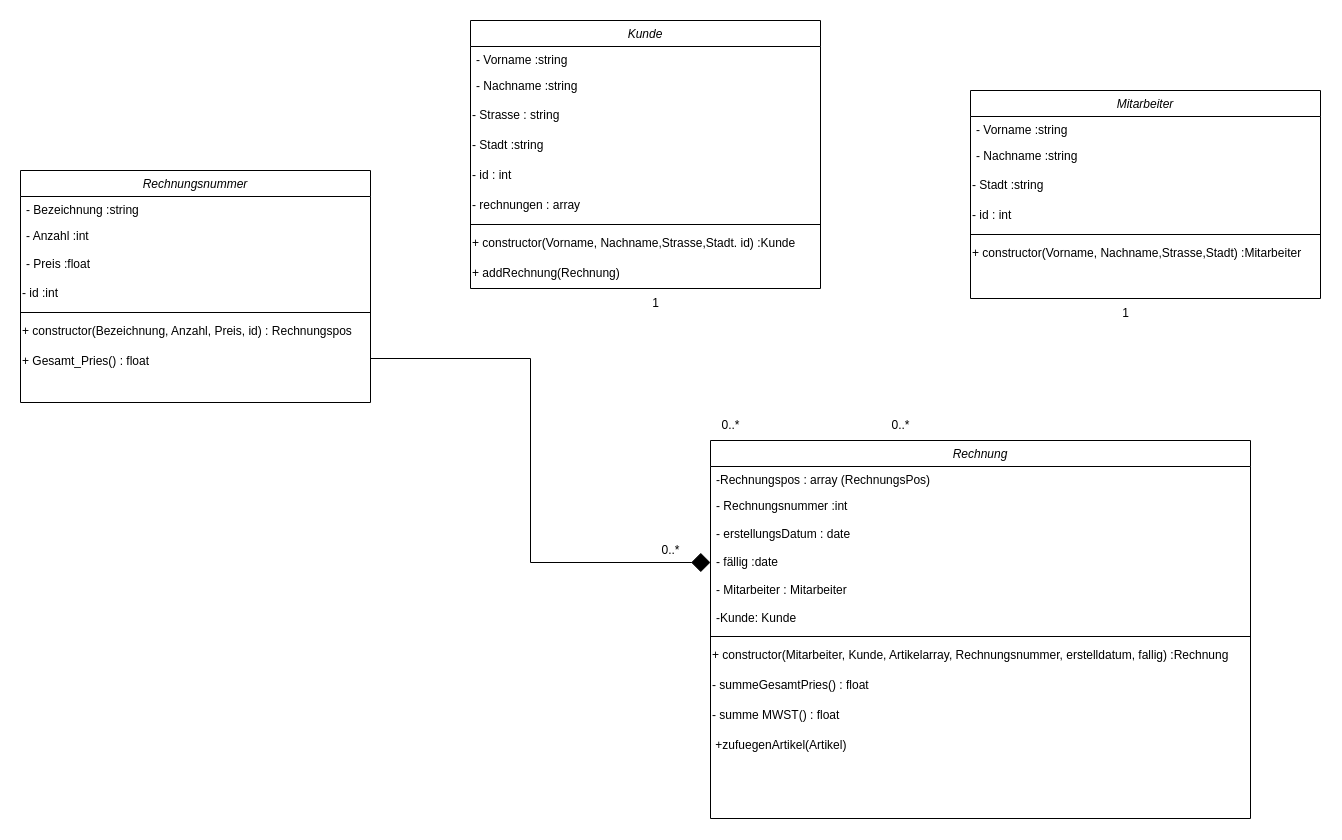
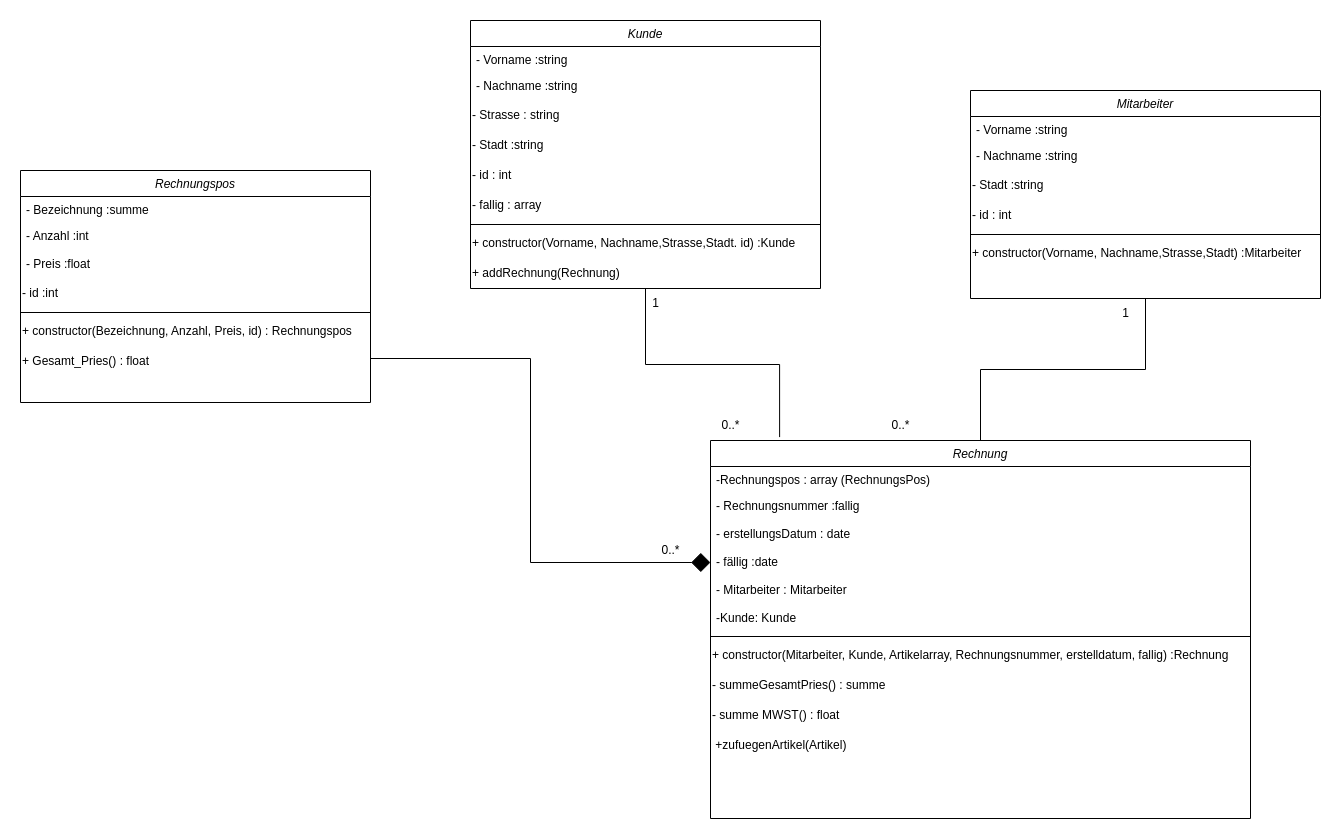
- <mxCell id="20" value="Rechnungsnummer" style="swimlane;fontStyle=2;align=center;verticalAlign=top;childLayout=stackLayout;horizontal=1;startSize=26;horizontalStack=0;resizeParent=1;resizeLast=0;collapsible=1;marginBottom=0;rounded=0;shadow=0;strokeWidth=1;" vertex="1" parent="1"><mxGeometry x="20" y="170" width="350" height="232" as="geometry"><mxRectangle x="220" y="120" width="160" height="26" as="alternateBounds" /></mxGeometry></mxCell>
+ <mxCell id="20" value="Rechnungspos" style="swimlane;fontStyle=2;align=center;verticalAlign=top;childLayout=stackLayout;horizontal=1;startSize=26;horizontalStack=0;resizeParent=1;resizeLast=0;collapsible=1;marginBottom=0;rounded=0;shadow=0;strokeWidth=1;" vertex="1" parent="1"><mxGeometry x="20" y="170" width="350" height="232" as="geometry"><mxRectangle x="220" y="120" width="160" height="26" as="alternateBounds" /></mxGeometry></mxCell>
- <mxCell id="9" value="- rechnungen : array" style="text;html=1;resizable=0;autosize=1;align=left;verticalAlign=middle;points=[];fillColor=none;strokeColor=none;rounded=0;" vertex="1" parent="3"><mxGeometry y="170" width="350" height="30" as="geometry" /></mxCell>
+ <mxCell id="9" value="- fallig : array" style="text;html=1;resizable=0;autosize=1;align=left;verticalAlign=middle;points=[];fillColor=none;strokeColor=none;rounded=0;" vertex="1" parent="3"><mxGeometry y="170" width="350" height="30" as="geometry" /></mxCell>
- <mxCell id="21" value="- Bezeichnung :string" style="text;align=left;verticalAlign=top;spacingLeft=4;spacingRight=4;overflow=hidden;rotatable=0;points=[[0,0.5],[1,0.5]];portConstraint=eastwest;" vertex="1" parent="20"><mxGeometry y="26" width="350" height="26" as="geometry" /></mxCell>
+ <mxCell id="21" value="- Bezeichnung :summe" style="text;align=left;verticalAlign=top;spacingLeft=4;spacingRight=4;overflow=hidden;rotatable=0;points=[[0,0.5],[1,0.5]];portConstraint=eastwest;" vertex="1" parent="20"><mxGeometry y="26" width="350" height="26" as="geometry" /></mxCell>
+ <mxCell id="2" style="edgeStyle=orthogonalEdgeStyle;rounded=0;orthogonalLoop=1;jettySize=auto;html=1;entryX=0.128;entryY=-0.009;entryDx=0;entryDy=0;entryPerimeter=0;endArrow=none;endFill=0;startArrow=none;startFill=0;" edge="1" parent="1" source="3" target="29"><mxGeometry relative="1" as="geometry" /></mxCell>
+ <mxCell id="28" value="" style="edgeStyle=orthogonalEdgeStyle;rounded=0;orthogonalLoop=1;jettySize=auto;html=1;startArrow=none;startFill=0;endArrow=none;endFill=0;entryX=0.5;entryY=1;entryDx=0;entryDy=0;" edge="1" parent="1" source="29" target="13"><mxGeometry relative="1" as="geometry" /></mxCell>
- <mxCell id="31" value="- Rechnungsnummer :int" style="text;align=left;verticalAlign=top;spacingLeft=4;spacingRight=4;overflow=hidden;rotatable=0;points=[[0,0.5],[1,0.5]];portConstraint=eastwest;rounded=0;shadow=0;html=0;" vertex="1" parent="29"><mxGeometry y="52" width="540" height="28" as="geometry" /></mxCell>
+ <mxCell id="31" value="- Rechnungsnummer :fallig" style="text;align=left;verticalAlign=top;spacingLeft=4;spacingRight=4;overflow=hidden;rotatable=0;points=[[0,0.5],[1,0.5]];portConstraint=eastwest;rounded=0;shadow=0;html=0;" vertex="1" parent="29"><mxGeometry y="52" width="540" height="28" as="geometry" /></mxCell>
- <mxCell id="38" value="- summeGesamtPries() : float" style="text;html=1;resizable=0;autosize=1;align=left;verticalAlign=middle;points=[];fillColor=none;strokeColor=none;rounded=0;" vertex="1" parent="29"><mxGeometry y="230" width="540" height="30" as="geometry" /></mxCell>
+ <mxCell id="38" value="- summeGesamtPries() : summe" style="text;html=1;resizable=0;autosize=1;align=left;verticalAlign=middle;points=[];fillColor=none;strokeColor=none;rounded=0;" vertex="1" parent="29"><mxGeometry y="230" width="540" height="30" as="geometry" /></mxCell>
